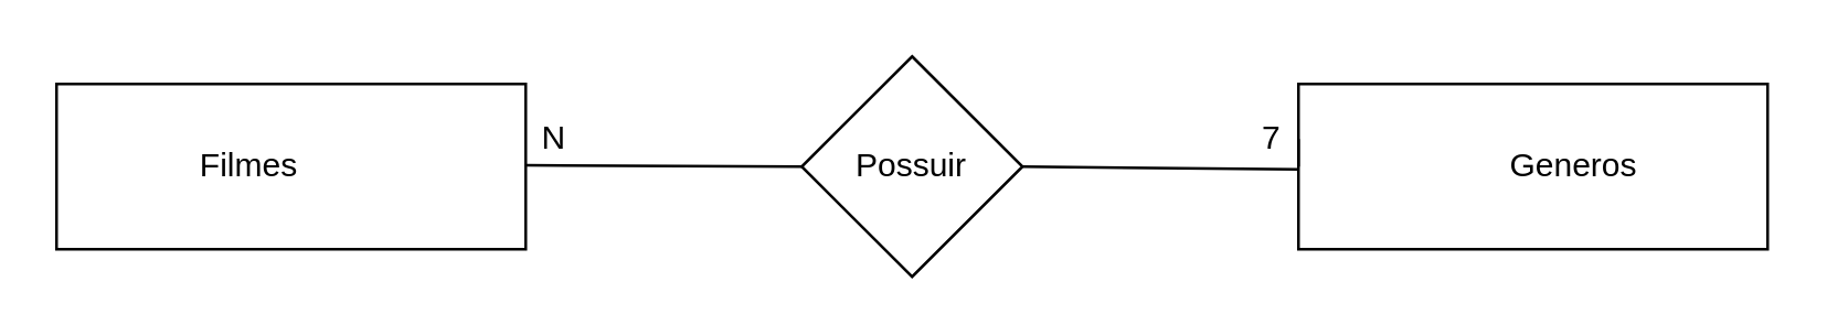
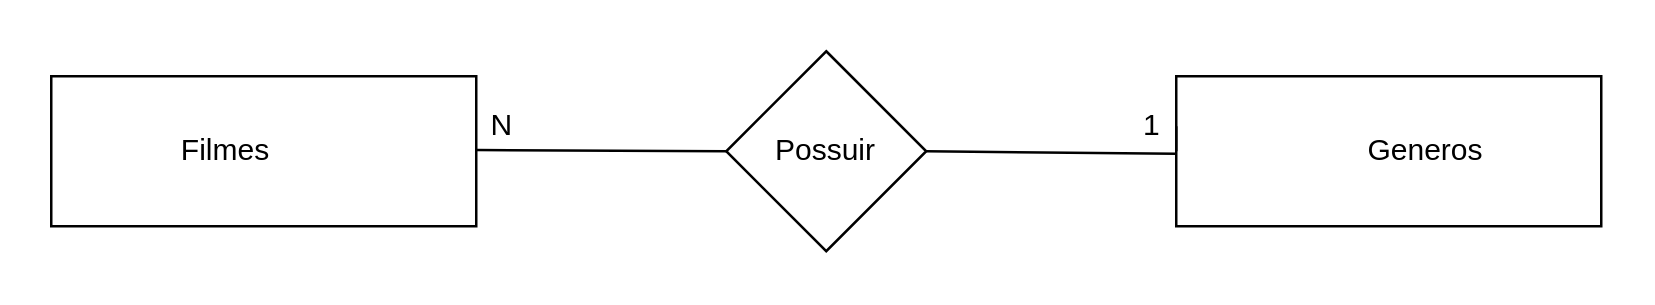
- <mxCell id="12" value="7" style="text;html=1;align=center;verticalAlign=middle;resizable=0;points=[];autosize=1;" vertex="1" parent="1"><mxGeometry x="450" y="40" width="20" height="20" as="geometry" /></mxCell>
+ <mxCell id="12" value="1" style="text;html=1;align=center;verticalAlign=middle;resizable=0;points=[];autosize=1;" vertex="1" parent="1"><mxGeometry x="450" y="40" width="20" height="20" as="geometry" /></mxCell>
